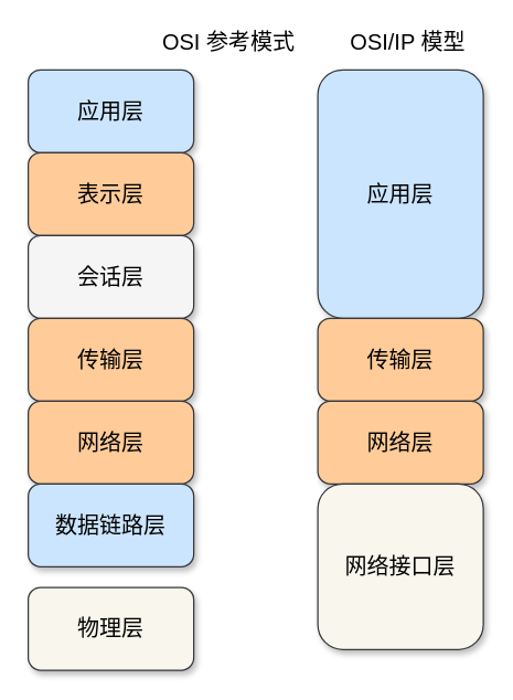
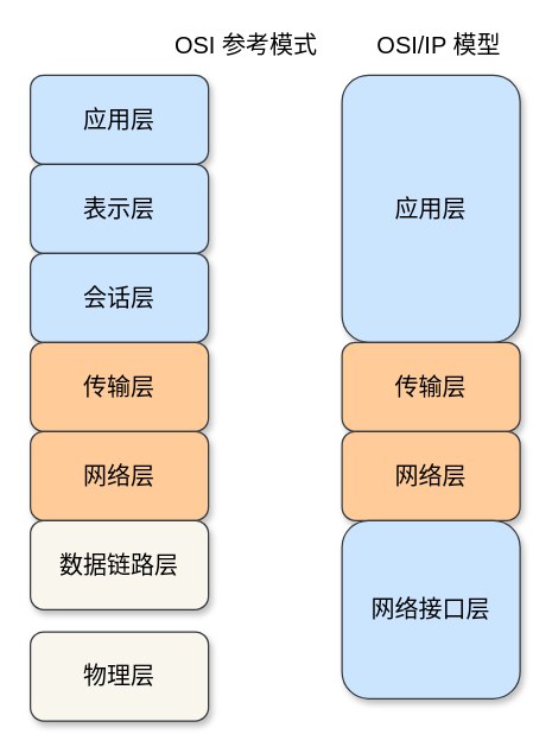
- <mxCell id="3" value="表示层" style="rounded=1;whiteSpace=wrap;html=1;shadow=1;fontSize=16;fillColor=#ffcc99;strokeColor=#36393d;" vertex="1" parent="1"><mxGeometry x="20" y="110" width="120" height="60" as="geometry" /></mxCell>
+ <mxCell id="3" value="表示层" style="rounded=1;whiteSpace=wrap;html=1;shadow=1;fontSize=16;fillColor=#cce5ff;strokeColor=#36393d;" vertex="1" parent="1"><mxGeometry x="20" y="110" width="120" height="60" as="geometry" /></mxCell>
- <mxCell id="4" value="会话层" style="rounded=1;whiteSpace=wrap;html=1;shadow=1;fontSize=16;fillColor=#f5f5f5;strokeColor=#36393d;" vertex="1" parent="1"><mxGeometry x="20" y="170" width="120" height="60" as="geometry" /></mxCell>
+ <mxCell id="4" value="会话层" style="rounded=1;whiteSpace=wrap;html=1;shadow=1;fontSize=16;fillColor=#cce5ff;strokeColor=#36393d;" vertex="1" parent="1"><mxGeometry x="20" y="170" width="120" height="60" as="geometry" /></mxCell>
- <mxCell id="7" value="数据链路层" style="rounded=1;whiteSpace=wrap;html=1;shadow=1;fontSize=16;fillColor=#cce5ff;strokeColor=#36393d;" vertex="1" parent="1"><mxGeometry x="20" y="350" width="120" height="60" as="geometry" /></mxCell>
+ <mxCell id="7" value="数据链路层" style="rounded=1;whiteSpace=wrap;html=1;shadow=1;fontSize=16;fillColor=#f9f7ed;strokeColor=#36393d;" vertex="1" parent="1"><mxGeometry x="20" y="350" width="120" height="60" as="geometry" /></mxCell>
- <mxCell id="12" value="网络接口层" style="rounded=1;whiteSpace=wrap;html=1;shadow=1;fontSize=16;fillColor=#f9f7ed;strokeColor=#36393d;" vertex="1" parent="1"><mxGeometry x="230" y="350" width="120" height="120" as="geometry" /></mxCell>
+ <mxCell id="12" value="网络接口层" style="rounded=1;whiteSpace=wrap;html=1;shadow=1;fontSize=16;fillColor=#cce5ff;strokeColor=#36393d;" vertex="1" parent="1"><mxGeometry x="230" y="350" width="120" height="120" as="geometry" /></mxCell>
